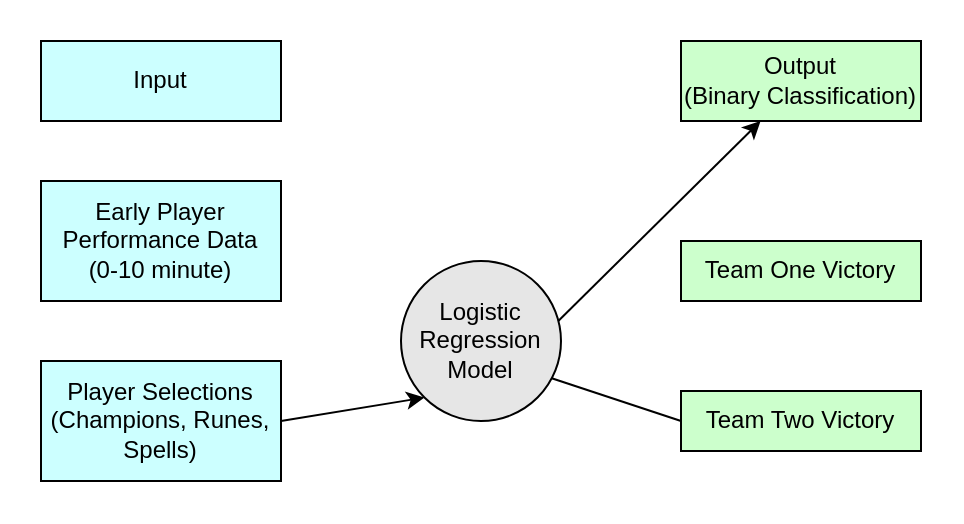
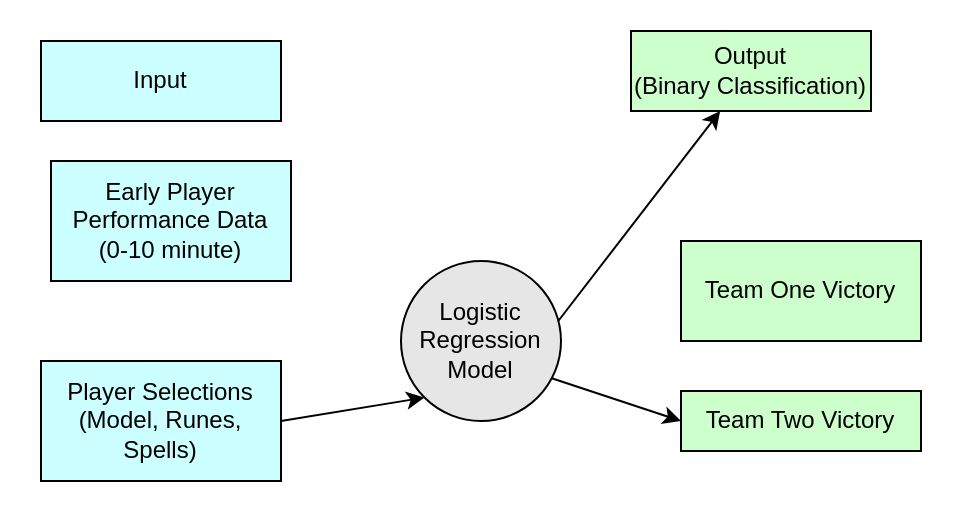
- <mxCell id="11" value="Output &lt;br&gt;(Binary Classification)" style="rounded=0;whiteSpace=wrap;html=1;fillColor=#CCFFCC;" vertex="1" parent="1"><mxGeometry x="340" y="20" width="120" height="40" as="geometry" /></mxCell>
+ <mxCell id="11" value="Output &lt;br&gt;(Binary Classification)" style="rounded=0;whiteSpace=wrap;html=1;fillColor=#CCFFCC;" vertex="1" parent="1"><mxGeometry x="315" y="15" width="120" height="40" as="geometry" /></mxCell>
- <mxCell id="2" value="Early Player Performance Data&lt;br&gt;(0-10 minute)" style="rounded=0;whiteSpace=wrap;html=1;fillColor=#CCFFFF;" vertex="1" parent="1"><mxGeometry x="20" y="90" width="120" height="60" as="geometry" /></mxCell>
+ <mxCell id="2" value="Early Player Performance Data&lt;br&gt;(0-10 minute)" style="rounded=0;whiteSpace=wrap;html=1;fillColor=#CCFFFF;" vertex="1" parent="1"><mxGeometry x="25" y="80" width="120" height="60" as="geometry" /></mxCell>
- <mxCell id="6" value="Team One Victory" style="rounded=0;whiteSpace=wrap;html=1;fillColor=#CCFFCC;" vertex="1" parent="1"><mxGeometry x="340" y="120" width="120" height="30" as="geometry" /></mxCell>
+ <mxCell id="6" value="Team One Victory" style="rounded=0;whiteSpace=wrap;html=1;fillColor=#CCFFCC;" vertex="1" parent="1"><mxGeometry x="340" y="120" width="120" height="50" as="geometry" /></mxCell>
- <mxCell id="9" value="" style="endArrow=none;html=1;rounded=0;exitX=0.942;exitY=0.733;exitDx=0;exitDy=0;entryX=0;entryY=0.5;entryDx=0;entryDy=0;exitPerimeter=0;" edge="1" parent="1" source="5" target="7"><mxGeometry width="50" height="50" relative="1" as="geometry"><mxPoint x="310" y="180" as="sourcePoint" /><mxPoint x="350" y="145" as="targetPoint" /></mxGeometry></mxCell>
+ <mxCell id="9" value="" style="endArrow=classic;html=1;rounded=0;exitX=0.942;exitY=0.733;exitDx=0;exitDy=0;entryX=0;entryY=0.5;entryDx=0;entryDy=0;exitPerimeter=0;" edge="1" parent="1" source="5" target="7"><mxGeometry width="50" height="50" relative="1" as="geometry"><mxPoint x="310" y="180" as="sourcePoint" /><mxPoint x="350" y="145" as="targetPoint" /></mxGeometry></mxCell>
- <mxCell id="4" value="Player Selections&lt;br&gt;(Champions, Runes, Spells)" style="rounded=0;whiteSpace=wrap;html=1;fillColor=#CCFFFF;" vertex="1" parent="1"><mxGeometry x="20" y="180" width="120" height="60" as="geometry" /></mxCell>
+ <mxCell id="4" value="Player Selections&lt;br&gt;(Model, Runes, Spells)" style="rounded=0;whiteSpace=wrap;html=1;fillColor=#CCFFFF;" vertex="1" parent="1"><mxGeometry x="20" y="180" width="120" height="60" as="geometry" /></mxCell>
